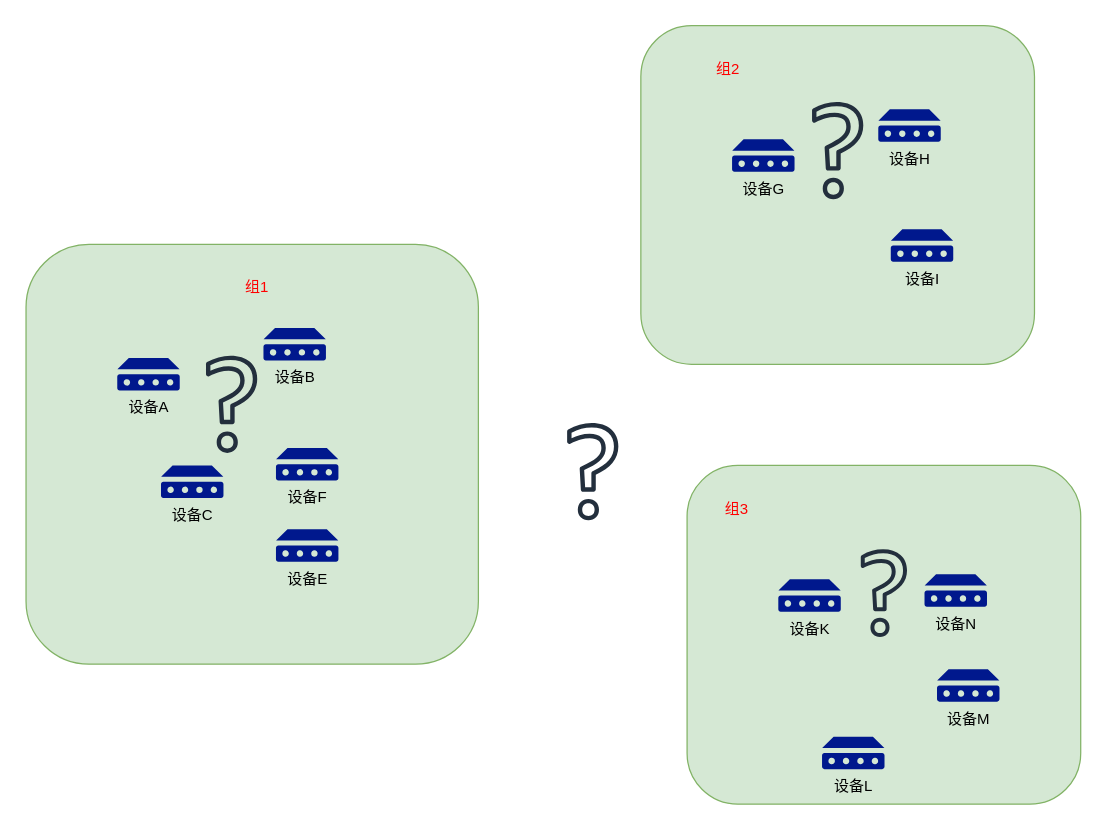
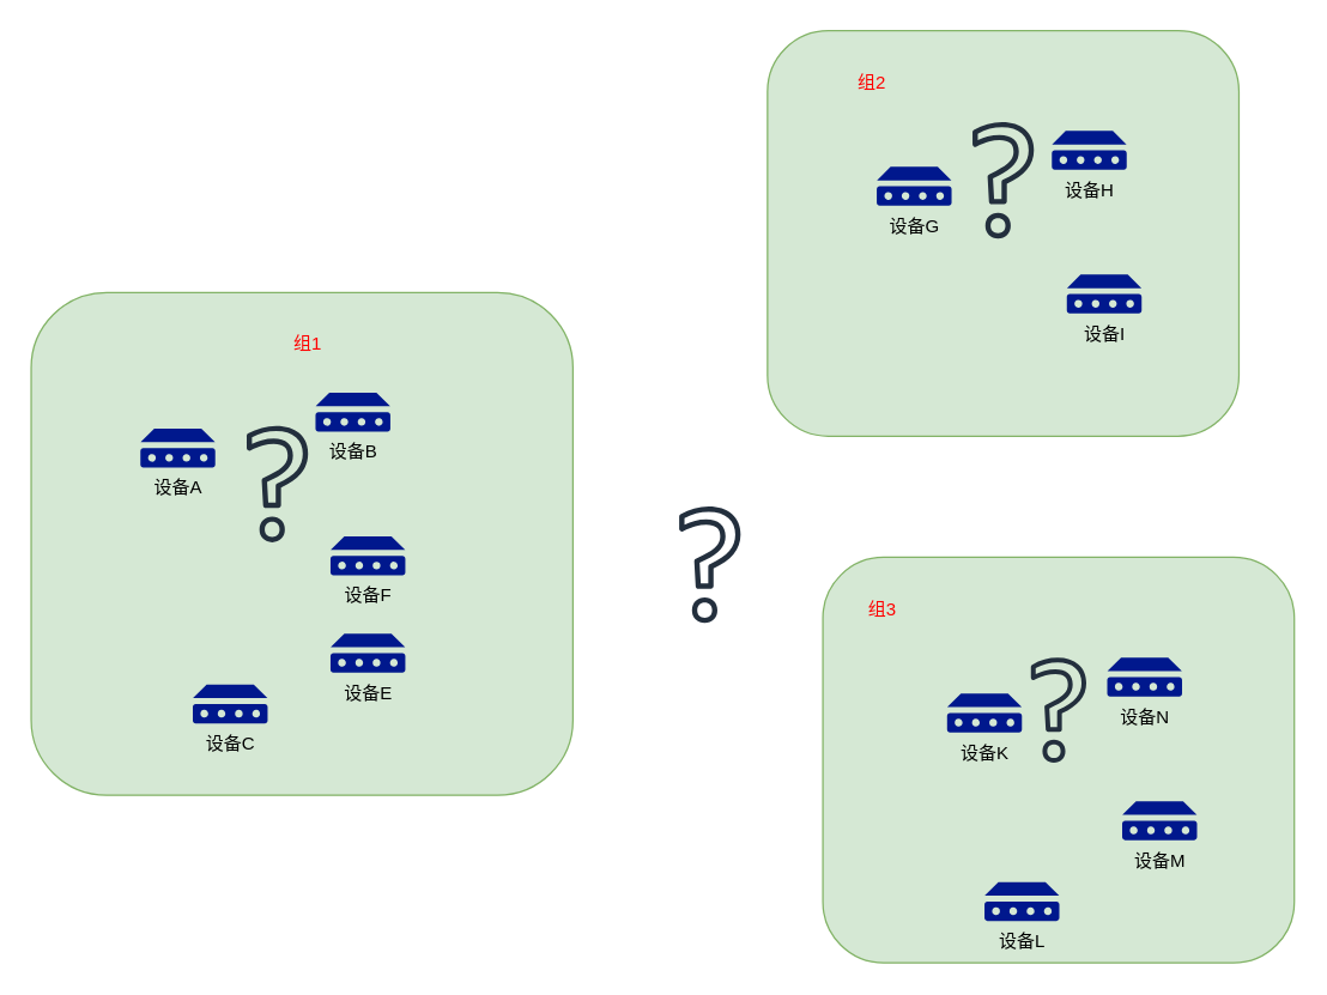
- <mxCell id="5" value="设备C" style="sketch=0;aspect=fixed;pointerEvents=1;shadow=0;dashed=0;html=1;strokeColor=none;labelPosition=center;verticalLabelPosition=bottom;verticalAlign=top;align=center;fillColor=#00188D;shape=mxgraph.mscae.enterprise.device" parent="1" vertex="1"><mxGeometry x="128" y="372" width="50" height="26" as="geometry" /></mxCell>
+ <mxCell id="5" value="设备C" style="sketch=0;aspect=fixed;pointerEvents=1;shadow=0;dashed=0;html=1;strokeColor=none;labelPosition=center;verticalLabelPosition=bottom;verticalAlign=top;align=center;fillColor=#00188D;shape=mxgraph.mscae.enterprise.device" parent="1" vertex="1"><mxGeometry x="128" y="457" width="50" height="26" as="geometry" /></mxCell>
- <mxCell id="16" value="设备N" style="sketch=0;aspect=fixed;pointerEvents=1;shadow=0;dashed=0;html=1;strokeColor=none;labelPosition=center;verticalLabelPosition=bottom;verticalAlign=top;align=center;fillColor=#00188D;shape=mxgraph.mscae.enterprise.device" parent="1" vertex="1"><mxGeometry x="739" y="459" width="50" height="26" as="geometry" /></mxCell>
+ <mxCell id="16" value="设备N" style="sketch=0;aspect=fixed;pointerEvents=1;shadow=0;dashed=0;html=1;strokeColor=none;labelPosition=center;verticalLabelPosition=bottom;verticalAlign=top;align=center;fillColor=#00188D;shape=mxgraph.mscae.enterprise.device" parent="1" vertex="1"><mxGeometry x="739" y="439" width="50" height="26" as="geometry" /></mxCell>
- <mxCell id="15" value="设备K" style="sketch=0;aspect=fixed;pointerEvents=1;shadow=0;dashed=0;html=1;strokeColor=none;labelPosition=center;verticalLabelPosition=bottom;verticalAlign=top;align=center;fillColor=#00188D;shape=mxgraph.mscae.enterprise.device" parent="1" vertex="1"><mxGeometry x="622" y="463" width="50" height="26" as="geometry" /></mxCell>
+ <mxCell id="15" value="设备K" style="sketch=0;aspect=fixed;pointerEvents=1;shadow=0;dashed=0;html=1;strokeColor=none;labelPosition=center;verticalLabelPosition=bottom;verticalAlign=top;align=center;fillColor=#00188D;shape=mxgraph.mscae.enterprise.device" parent="1" vertex="1"><mxGeometry x="632" y="463" width="50" height="26" as="geometry" /></mxCell>
